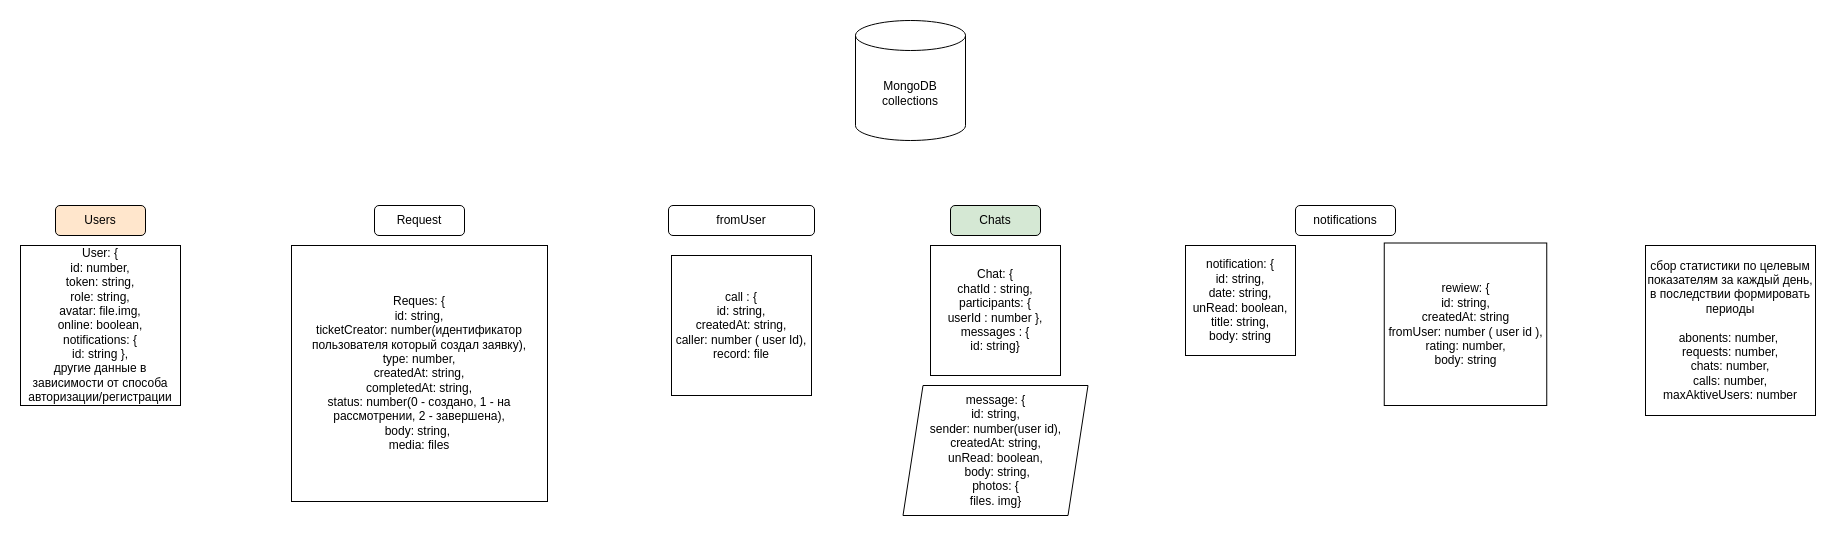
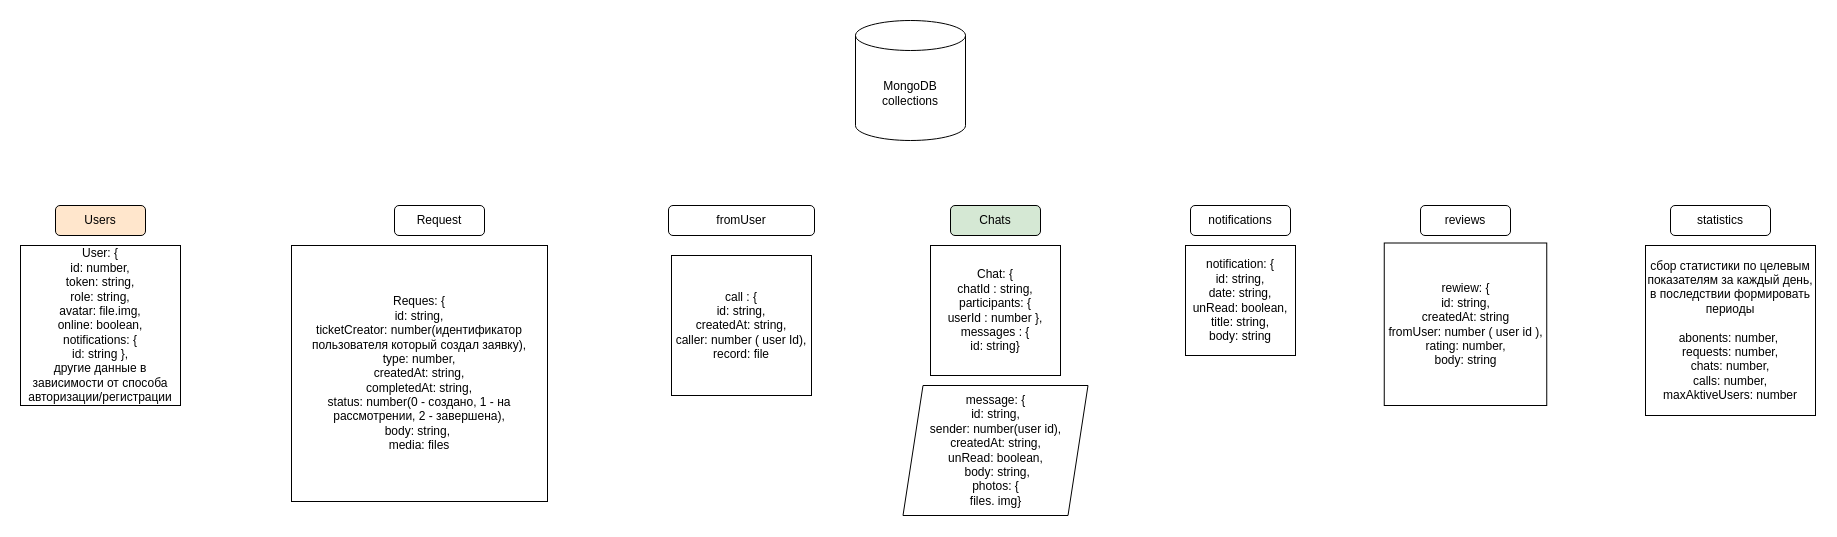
- <mxCell id="5" value="Request" style="rounded=1;whiteSpace=wrap;html=1;" vertex="1" parent="1"><mxGeometry x="374" y="205" width="90" height="30" as="geometry" /></mxCell>
+ <mxCell id="5" value="Request" style="rounded=1;whiteSpace=wrap;html=1;" vertex="1" parent="1"><mxGeometry x="394" y="205" width="90" height="30" as="geometry" /></mxCell>
- <mxCell id="10" value="notifications" style="rounded=1;whiteSpace=wrap;html=1;" vertex="1" parent="1"><mxGeometry x="1295" y="205" width="100" height="30" as="geometry" /></mxCell>
+ <mxCell id="10" value="notifications" style="rounded=1;whiteSpace=wrap;html=1;" vertex="1" parent="1"><mxGeometry x="1190" y="205" width="100" height="30" as="geometry" /></mxCell>
+ <mxCell id="12" value="reviews" style="rounded=1;whiteSpace=wrap;html=1;" vertex="1" parent="1"><mxGeometry x="1420" y="205" width="90" height="30" as="geometry" /></mxCell>
+ <mxCell id="14" value="statistics" style="rounded=1;whiteSpace=wrap;html=1;" vertex="1" parent="1"><mxGeometry x="1670" y="205" width="100" height="30" as="geometry" /></mxCell>
